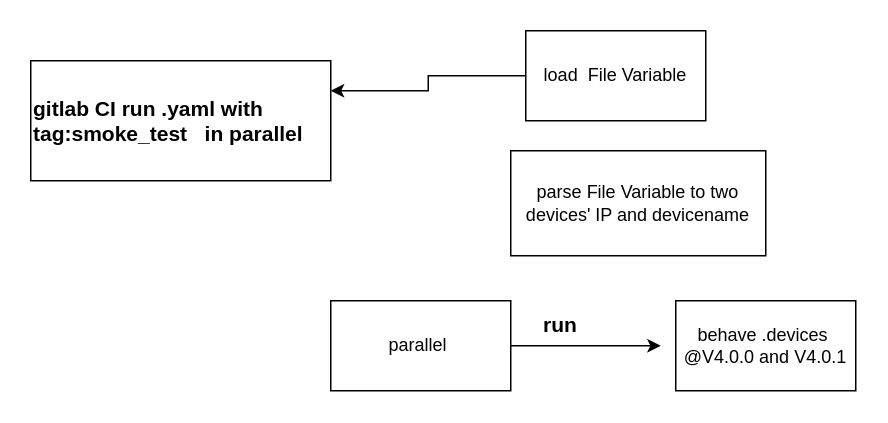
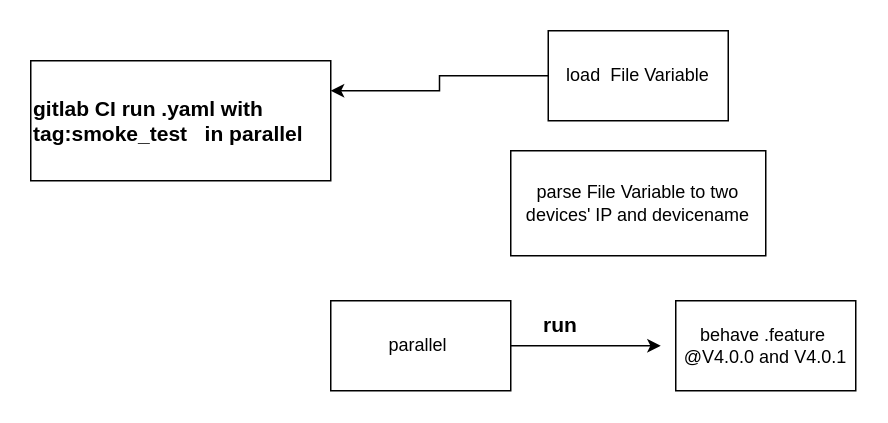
- <mxCell id="8" value="load&amp;nbsp; File Variable" style="rounded=0;whiteSpace=wrap;html=1;" vertex="1" parent="1"><mxGeometry x="350" y="20" width="120" height="60" as="geometry" /></mxCell>
+ <mxCell id="8" value="load&amp;nbsp; File Variable" style="rounded=0;whiteSpace=wrap;html=1;" vertex="1" parent="1"><mxGeometry x="365" y="20" width="120" height="60" as="geometry" /></mxCell>
- <mxCell id="2" value="behave .devices&amp;nbsp;&lt;br&gt;@V4.0.0 and V4.0.1" style="rounded=0;whiteSpace=wrap;html=1;" vertex="1" parent="1"><mxGeometry x="450" y="200" width="120" height="60" as="geometry" /></mxCell>
+ <mxCell id="2" value="behave .feature&amp;nbsp;&lt;br&gt;@V4.0.0 and V4.0.1" style="rounded=0;whiteSpace=wrap;html=1;" vertex="1" parent="1"><mxGeometry x="450" y="200" width="120" height="60" as="geometry" /></mxCell>
